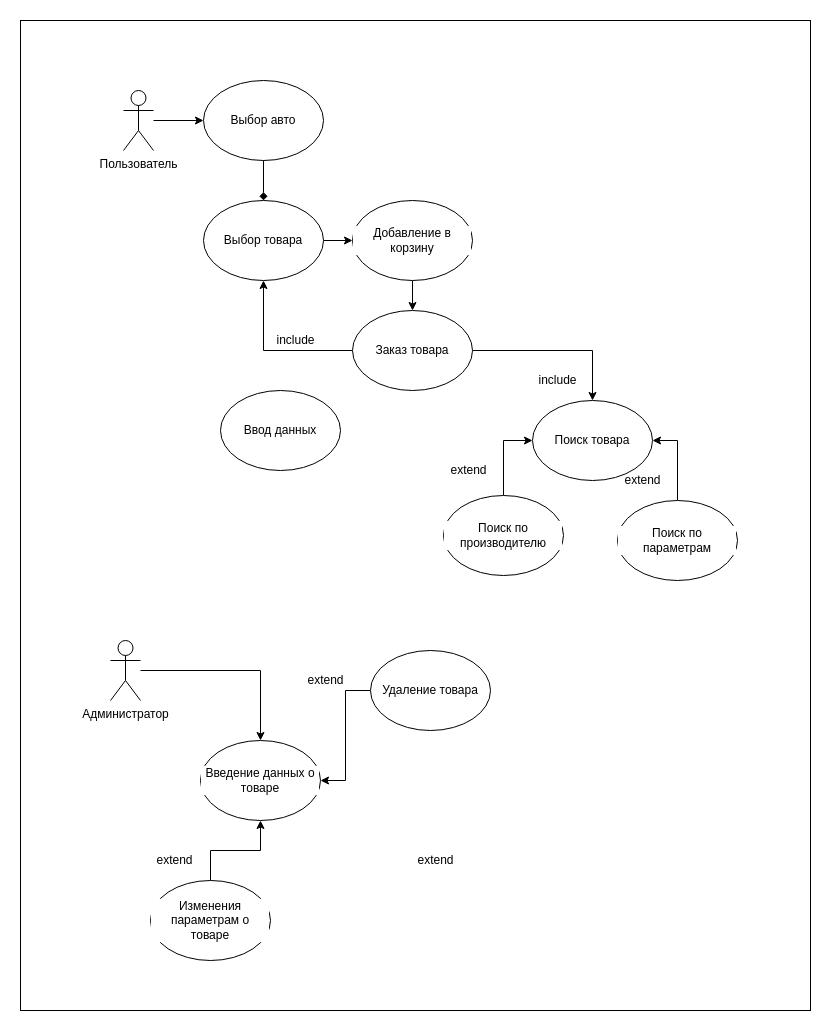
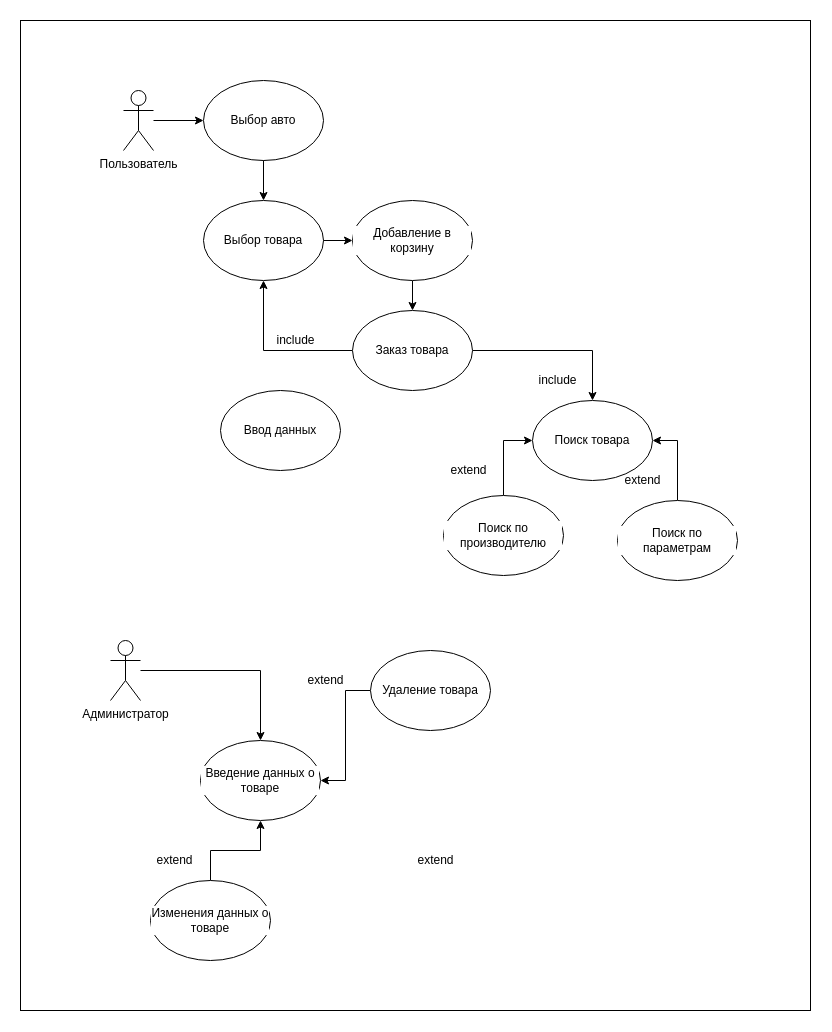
- <mxCell id="31" value="" style="edgeStyle=orthogonalEdgeStyle;rounded=0;orthogonalLoop=1;jettySize=auto;html=1;fontColor=#000000;endArrow=diamond;" edge="1" parent="1" source="28" target="30"><mxGeometry relative="1" as="geometry"><mxPoint x="412" y="190" as="sourcePoint" /><mxPoint x="412" y="310" as="targetPoint" /></mxGeometry></mxCell>
+ <mxCell id="31" value="" style="edgeStyle=orthogonalEdgeStyle;rounded=0;orthogonalLoop=1;jettySize=auto;html=1;fontColor=#000000;" edge="1" parent="1" source="28" target="30"><mxGeometry relative="1" as="geometry"><mxPoint x="412" y="190" as="sourcePoint" /><mxPoint x="412" y="310" as="targetPoint" /></mxGeometry></mxCell>
- <mxCell id="22" value="Изменения параметрам о товаре&lt;br&gt;" style="ellipse;whiteSpace=wrap;html=1;labelBackgroundColor=#ffffff;fontColor=#000000;" parent="1" vertex="1"><mxGeometry x="150" y="880" width="120" height="80" as="geometry" /></mxCell>
+ <mxCell id="22" value="Изменения данных о товаре&lt;br&gt;" style="ellipse;whiteSpace=wrap;html=1;labelBackgroundColor=#ffffff;fontColor=#000000;" parent="1" vertex="1"><mxGeometry x="150" y="880" width="120" height="80" as="geometry" /></mxCell>
